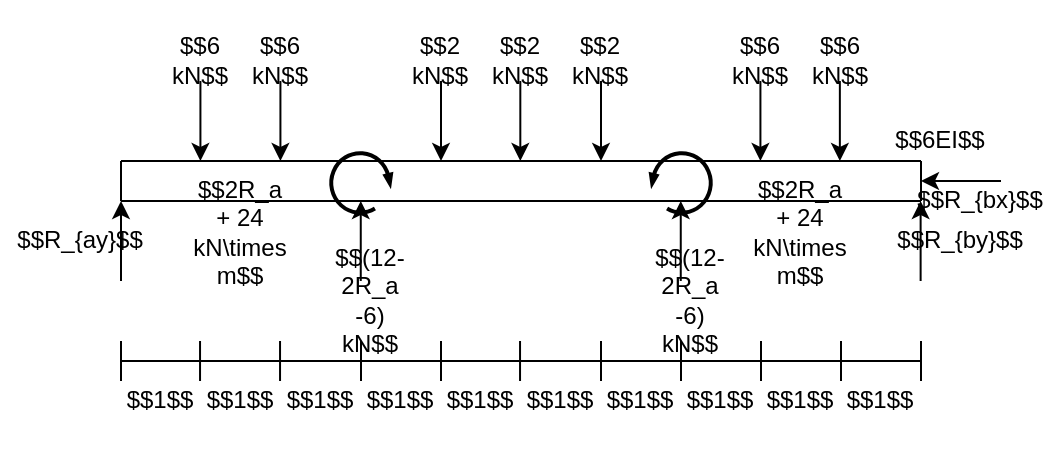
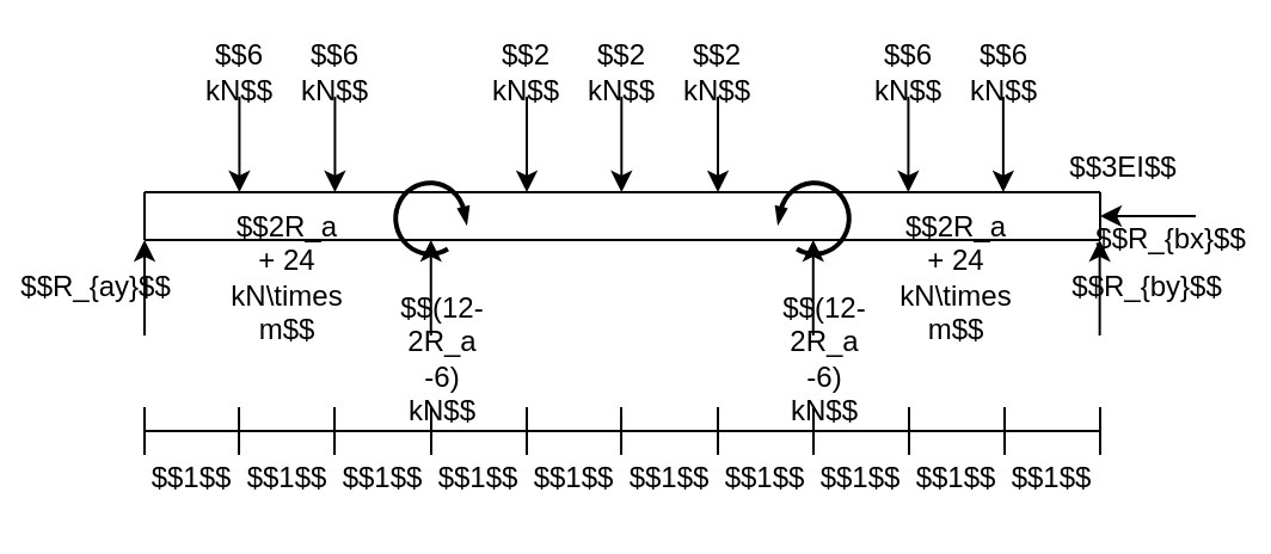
- <mxCell id="33" value="$$6EI$$" style="text;html=1;strokeColor=none;fillColor=none;align=center;verticalAlign=middle;whiteSpace=wrap;rounded=0;" parent="1" vertex="1"><mxGeometry x="450" y="60" width="40" height="20" as="geometry" /></mxCell>
+ <mxCell id="33" value="$$3EI$$" style="text;html=1;strokeColor=none;fillColor=none;align=center;verticalAlign=middle;whiteSpace=wrap;rounded=0;" parent="1" vertex="1"><mxGeometry x="450" y="60" width="40" height="20" as="geometry" /></mxCell>
